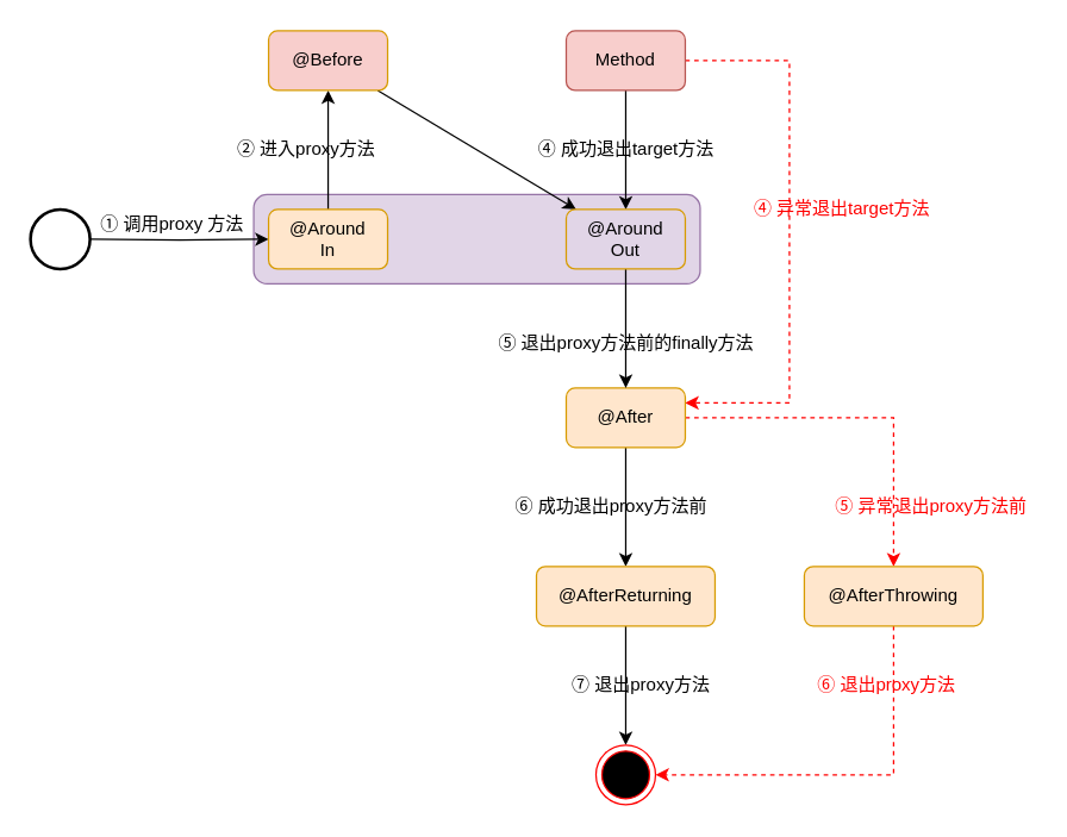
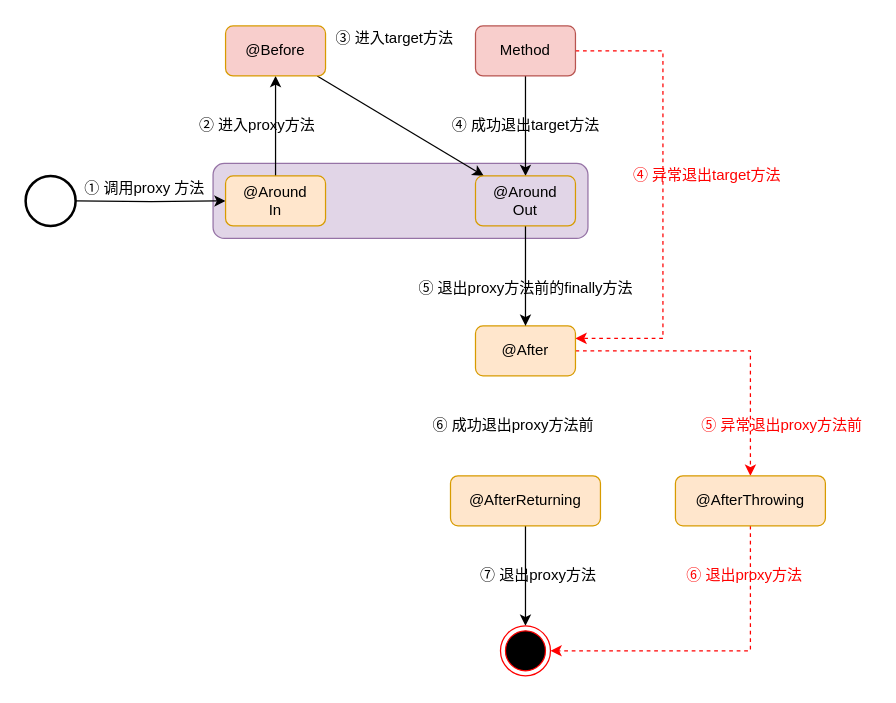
+ <mxCell id="18" value="③ 进入target方法" style="text;html=1;align=center;verticalAlign=middle;resizable=0;points=[];;autosize=1;" vertex="1" parent="1"><mxGeometry x="260" y="20" width="110" height="20" as="geometry" /></mxCell>
- <mxCell id="11" style="edgeStyle=none;rounded=0;orthogonalLoop=1;jettySize=auto;html=1;" edge="1" parent="1" source="13" target="23"><mxGeometry relative="1" as="geometry" /></mxCell>
